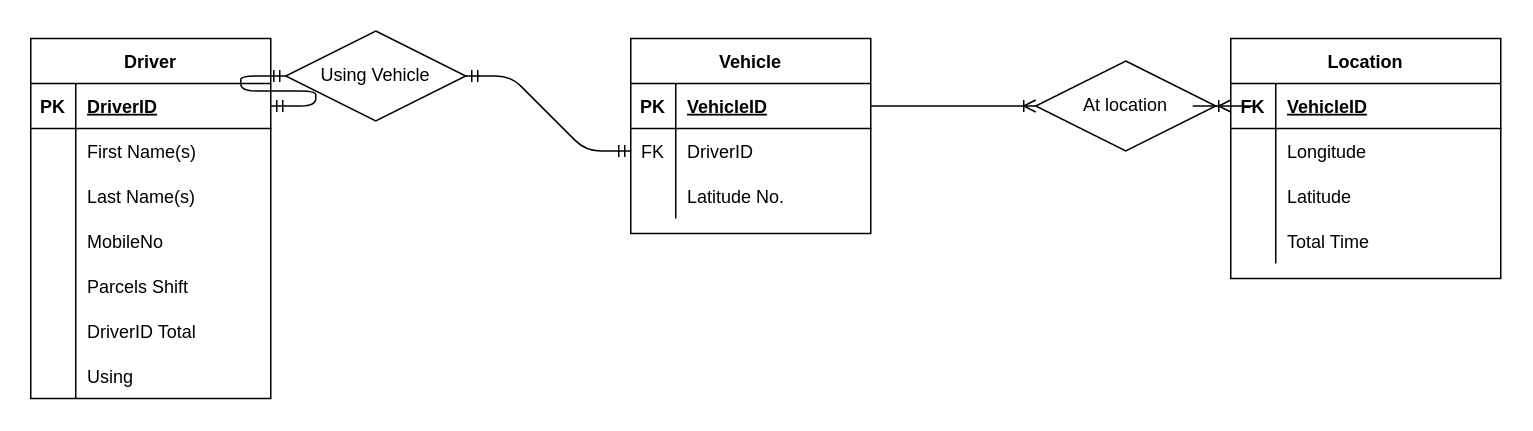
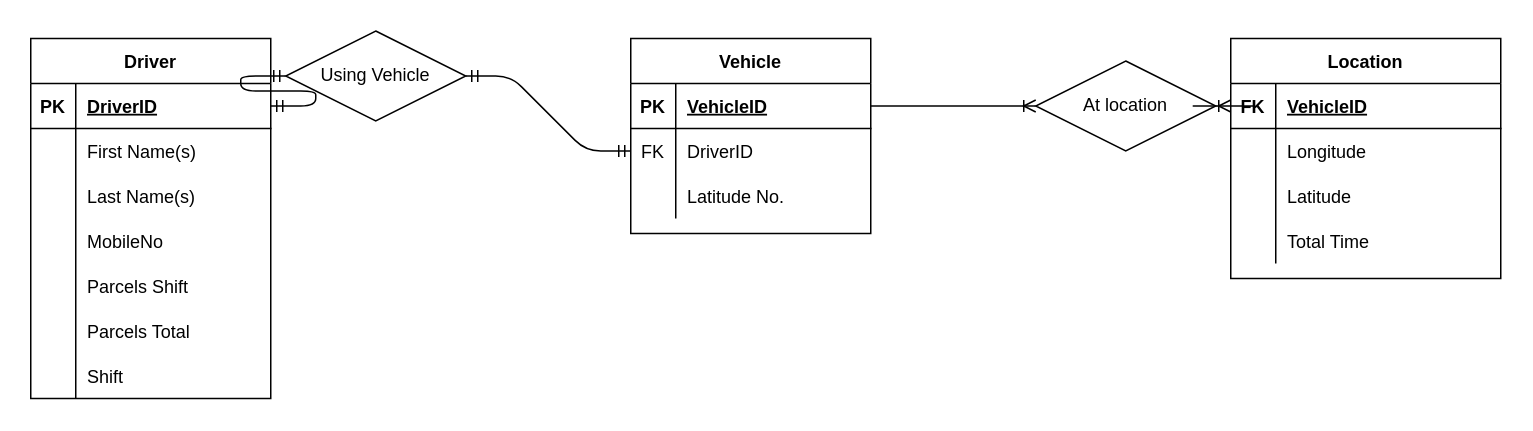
- <mxCell id="20" value="DriverID Total" style="shape=partialRectangle;connectable=0;fillColor=none;top=0;left=0;bottom=0;right=0;align=left;spacingLeft=6;overflow=hidden;" parent="18" vertex="1"><mxGeometry x="30" width="130" height="30" as="geometry" /></mxCell>
+ <mxCell id="20" value="Parcels Total" style="shape=partialRectangle;connectable=0;fillColor=none;top=0;left=0;bottom=0;right=0;align=left;spacingLeft=6;overflow=hidden;" parent="18" vertex="1"><mxGeometry x="30" width="130" height="30" as="geometry" /></mxCell>
- <mxCell id="23" value="Using" style="shape=partialRectangle;connectable=0;fillColor=none;top=0;left=0;bottom=0;right=0;align=left;spacingLeft=6;overflow=hidden;" parent="21" vertex="1"><mxGeometry x="30" width="130" height="30" as="geometry" /></mxCell>
+ <mxCell id="23" value="Shift" style="shape=partialRectangle;connectable=0;fillColor=none;top=0;left=0;bottom=0;right=0;align=left;spacingLeft=6;overflow=hidden;" parent="21" vertex="1"><mxGeometry x="30" width="130" height="30" as="geometry" /></mxCell>
